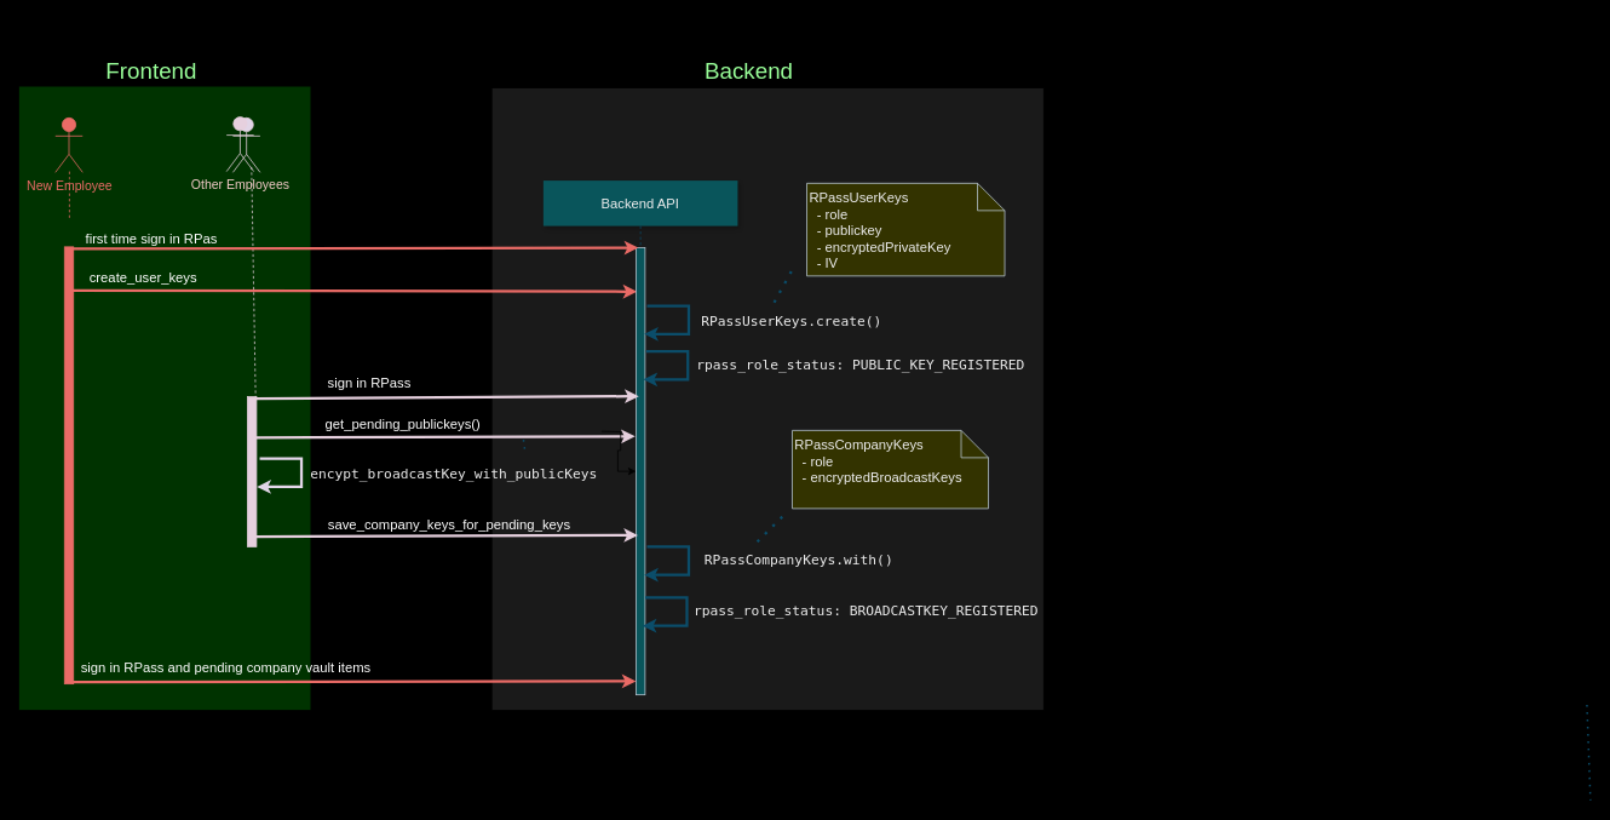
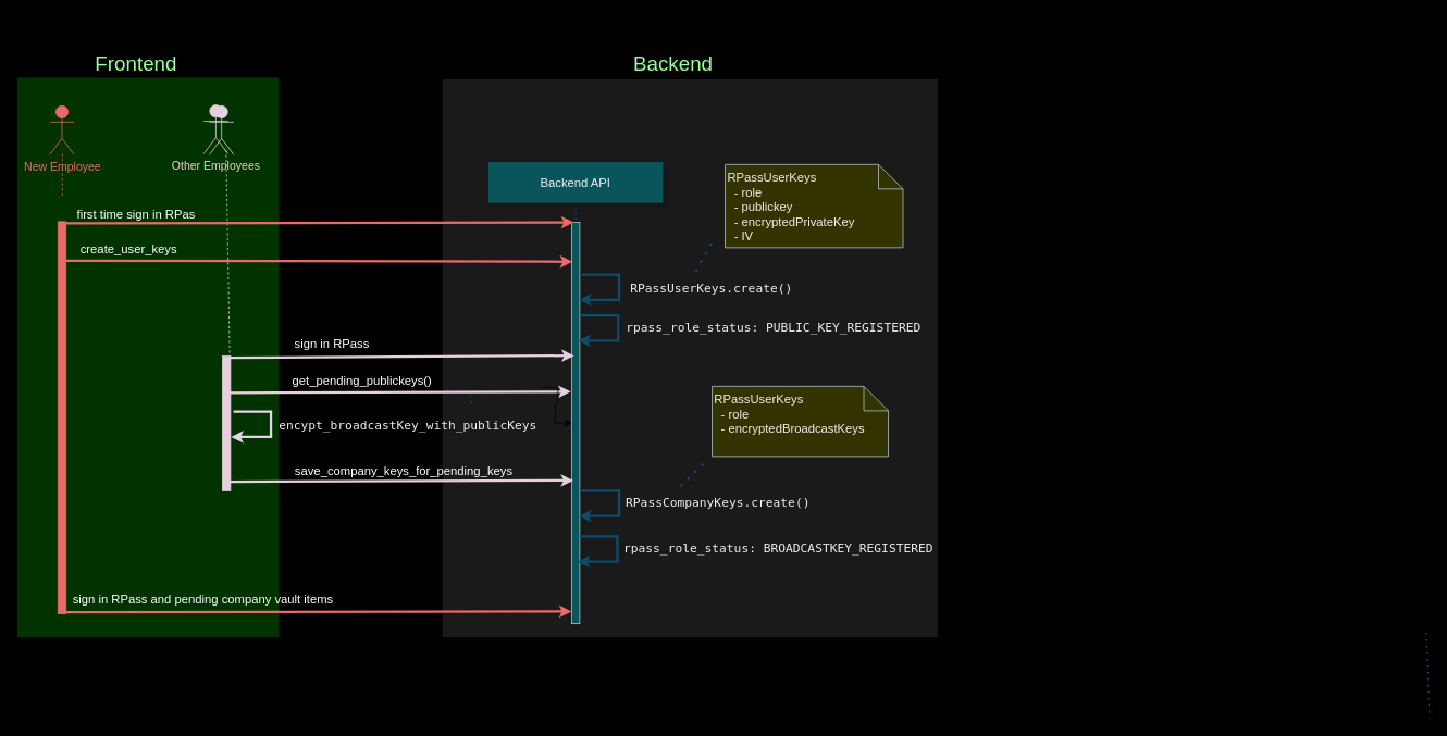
- <mxCell id="37" value="RPassCompanyKeys&#10;  - role&#10;  - encryptedBroadcastKeys&#10;" style="shape=note;align=left;fontSize=15;verticalAlign=top;fontColor=#EEEEEE;fillColor=#333300;labelBackgroundColor=none;strokeColor=#BAC8D3;spacing=3;" vertex="1" parent="1"><mxGeometry x="872" y="473" width="216" height="86" as="geometry" /></mxCell>
+ <mxCell id="37" value="RPassUserKeys&#10;  - role&#10;  - encryptedBroadcastKeys&#10;" style="shape=note;align=left;fontSize=15;verticalAlign=top;fontColor=#EEEEEE;fillColor=#333300;labelBackgroundColor=none;strokeColor=#BAC8D3;spacing=3;" vertex="1" parent="1"><mxGeometry x="872" y="473" width="216" height="86" as="geometry" /></mxCell>
- <mxCell id="36" value="&lt;div style=&quot;font-size: 15px;&quot;&gt;&lt;pre style=&quot;font-family: &amp;quot;JetBrains Mono&amp;quot;, monospace; font-size: 15px;&quot;&gt;&lt;span style=&quot;font-size: 15px;&quot;&gt;RPassCompanyKeys.with()&lt;/span&gt;&lt;/pre&gt;&lt;/div&gt;" style="text;html=1;align=center;verticalAlign=middle;resizable=0;points=[];autosize=1;strokeColor=none;fillColor=none;fontColor=#EEEEEE;labelBackgroundColor=none;fontSize=15;" vertex="1" parent="1"><mxGeometry x="757" y="585" width="244" height="60" as="geometry" /></mxCell>
+ <mxCell id="36" value="&lt;div style=&quot;font-size: 15px;&quot;&gt;&lt;pre style=&quot;font-family: &amp;quot;JetBrains Mono&amp;quot;, monospace; font-size: 15px;&quot;&gt;&lt;span style=&quot;font-size: 15px;&quot;&gt;RPassCompanyKeys.create()&lt;/span&gt;&lt;/pre&gt;&lt;/div&gt;" style="text;html=1;align=center;verticalAlign=middle;resizable=0;points=[];autosize=1;strokeColor=none;fillColor=none;fontColor=#EEEEEE;labelBackgroundColor=none;fontSize=15;" vertex="1" parent="1"><mxGeometry x="757" y="585" width="244" height="60" as="geometry" /></mxCell>
